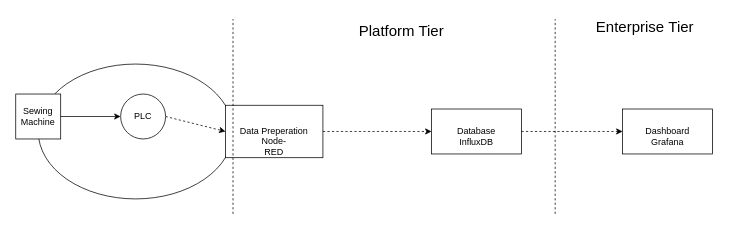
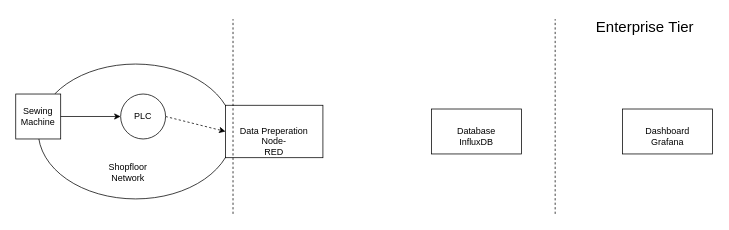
- <mxCell id="5" value="&lt;font style=&quot;font-size: 20px;&quot;&gt;Platform Tier&lt;/font&gt;" style="text;html=1;align=center;verticalAlign=middle;whiteSpace=wrap;rounded=0;" parent="1" vertex="1"><mxGeometry x="470" y="25" width="130" height="30" as="geometry" /></mxCell>
- <mxCell id="12" value="" style="endArrow=classic;html=1;rounded=0;entryX=0;entryY=0.5;entryDx=0;entryDy=0;exitX=1;exitY=0.5;exitDx=0;exitDy=0;dashed=1;" parent="1" source="8" target="11" edge="1"><mxGeometry width="50" height="50" relative="1" as="geometry"><mxPoint x="460" y="205" as="sourcePoint" /><mxPoint x="510" y="155" as="targetPoint" /></mxGeometry></mxCell>
- <mxCell id="13" value="" style="endArrow=classic;html=1;rounded=0;entryX=0;entryY=0.5;entryDx=0;entryDy=0;exitX=1;exitY=0.5;exitDx=0;exitDy=0;dashed=1;" parent="1" source="11" target="9" edge="1"><mxGeometry width="50" height="50" relative="1" as="geometry"><mxPoint x="460" y="205" as="sourcePoint" /><mxPoint x="510" y="155" as="targetPoint" /></mxGeometry></mxCell>
+ <mxCell id="14" value="Shopfloor Network" style="text;html=1;align=center;verticalAlign=middle;whiteSpace=wrap;rounded=0;" vertex="1" parent="1"><mxGeometry x="140" y="215" width="60" height="30" as="geometry" /></mxCell>
